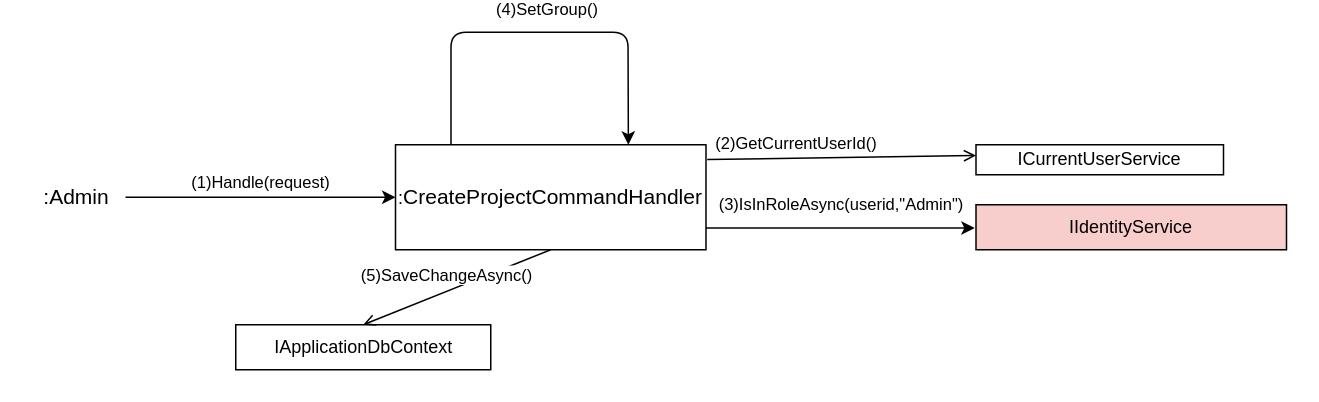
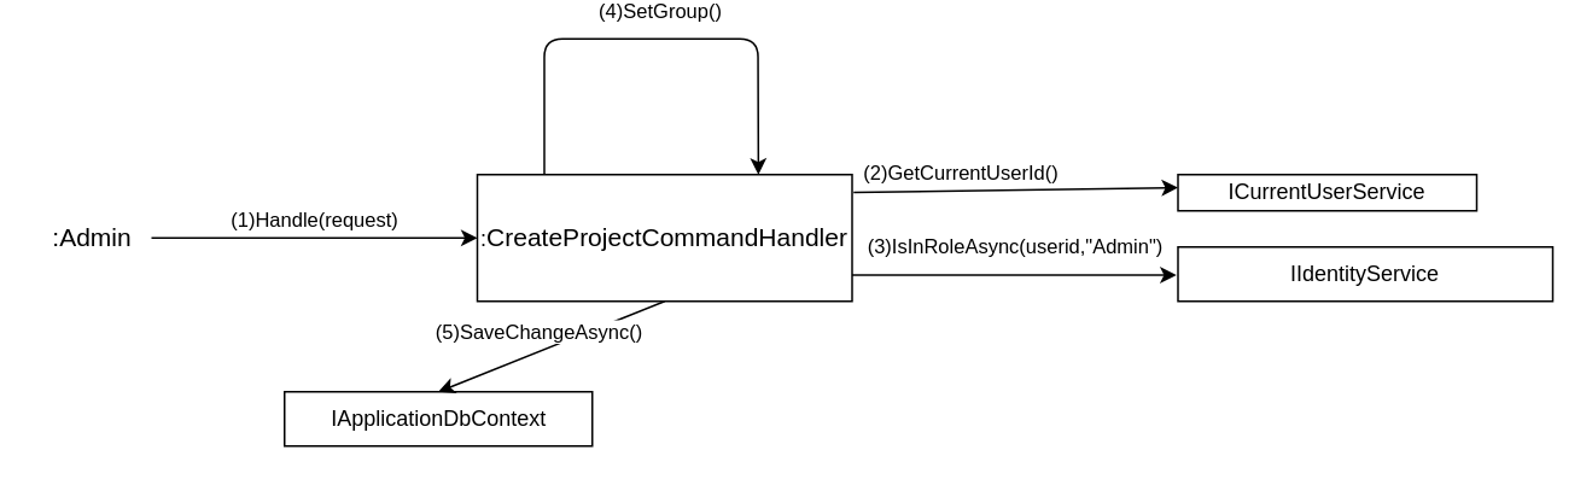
- <mxCell id="7" value="&lt;span style=&quot;color: rgb(0 , 0 , 0) ; font-family: &amp;#34;helvetica&amp;#34; ; font-size: 11px ; font-style: normal ; font-weight: 400 ; letter-spacing: normal ; text-align: center ; text-indent: 0px ; text-transform: none ; word-spacing: 0px ; background-color: rgb(255 , 255 , 255) ; display: inline ; float: none&quot;&gt;(2)GetCurrentUserId()&lt;/span&gt;" style="endArrow=open;html=1;exitX=1.004;exitY=0.14;exitDx=0;exitDy=0;entryX=0;entryY=0.36;entryDx=0;entryDy=0;entryPerimeter=0;exitPerimeter=0;" parent="1" source="2" target="6" edge="1"><mxGeometry x="-0.34" y="10" width="50" height="50" relative="1" as="geometry"><mxPoint x="450" y="135" as="sourcePoint" /><mxPoint x="570" y="130" as="targetPoint" /><Array as="points" /><mxPoint as="offset" /></mxGeometry></mxCell>
+ <mxCell id="7" value="&lt;span style=&quot;color: rgb(0 , 0 , 0) ; font-family: &amp;#34;helvetica&amp;#34; ; font-size: 11px ; font-style: normal ; font-weight: 400 ; letter-spacing: normal ; text-align: center ; text-indent: 0px ; text-transform: none ; word-spacing: 0px ; background-color: rgb(255 , 255 , 255) ; display: inline ; float: none&quot;&gt;(2)GetCurrentUserId()&lt;/span&gt;" style="endArrow=classic;html=1;exitX=1.004;exitY=0.14;exitDx=0;exitDy=0;entryX=0;entryY=0.36;entryDx=0;entryDy=0;entryPerimeter=0;exitPerimeter=0;" parent="1" source="2" target="6" edge="1"><mxGeometry x="-0.34" y="10" width="50" height="50" relative="1" as="geometry"><mxPoint x="450" y="135" as="sourcePoint" /><mxPoint x="570" y="130" as="targetPoint" /><Array as="points" /><mxPoint as="offset" /></mxGeometry></mxCell>
- <mxCell id="10" value="&lt;span&gt;IIdentityService&lt;/span&gt;" style="rounded=0;whiteSpace=wrap;html=1;fillColor=#f8cecc;" vertex="1" parent="1"><mxGeometry x="650" y="135" width="207" height="30" as="geometry" /></mxCell>
+ <mxCell id="10" value="&lt;span&gt;IIdentityService&lt;/span&gt;" style="rounded=0;whiteSpace=wrap;html=1;" vertex="1" parent="1"><mxGeometry x="650" y="135" width="207" height="30" as="geometry" /></mxCell>
- <mxCell id="9" value="(5)SaveChangeAsync()" style="endArrow=open;html=1;exitX=0.5;exitY=1;exitDx=0;exitDy=0;entryX=0.5;entryY=0;entryDx=0;entryDy=0;" parent="1" source="2" edge="1" target="5"><mxGeometry x="0.054" y="-10" width="50" height="50" relative="1" as="geometry"><mxPoint x="370" y="185" as="sourcePoint" /><mxPoint x="151" y="365" as="targetPoint" /><Array as="points" /><mxPoint as="offset" /></mxGeometry></mxCell>
+ <mxCell id="9" value="(5)SaveChangeAsync()" style="endArrow=classic;html=1;exitX=0.5;exitY=1;exitDx=0;exitDy=0;entryX=0.5;entryY=0;entryDx=0;entryDy=0;" parent="1" source="2" edge="1" target="5"><mxGeometry x="0.054" y="-10" width="50" height="50" relative="1" as="geometry"><mxPoint x="370" y="185" as="sourcePoint" /><mxPoint x="151" y="365" as="targetPoint" /><Array as="points" /><mxPoint as="offset" /></mxGeometry></mxCell>
